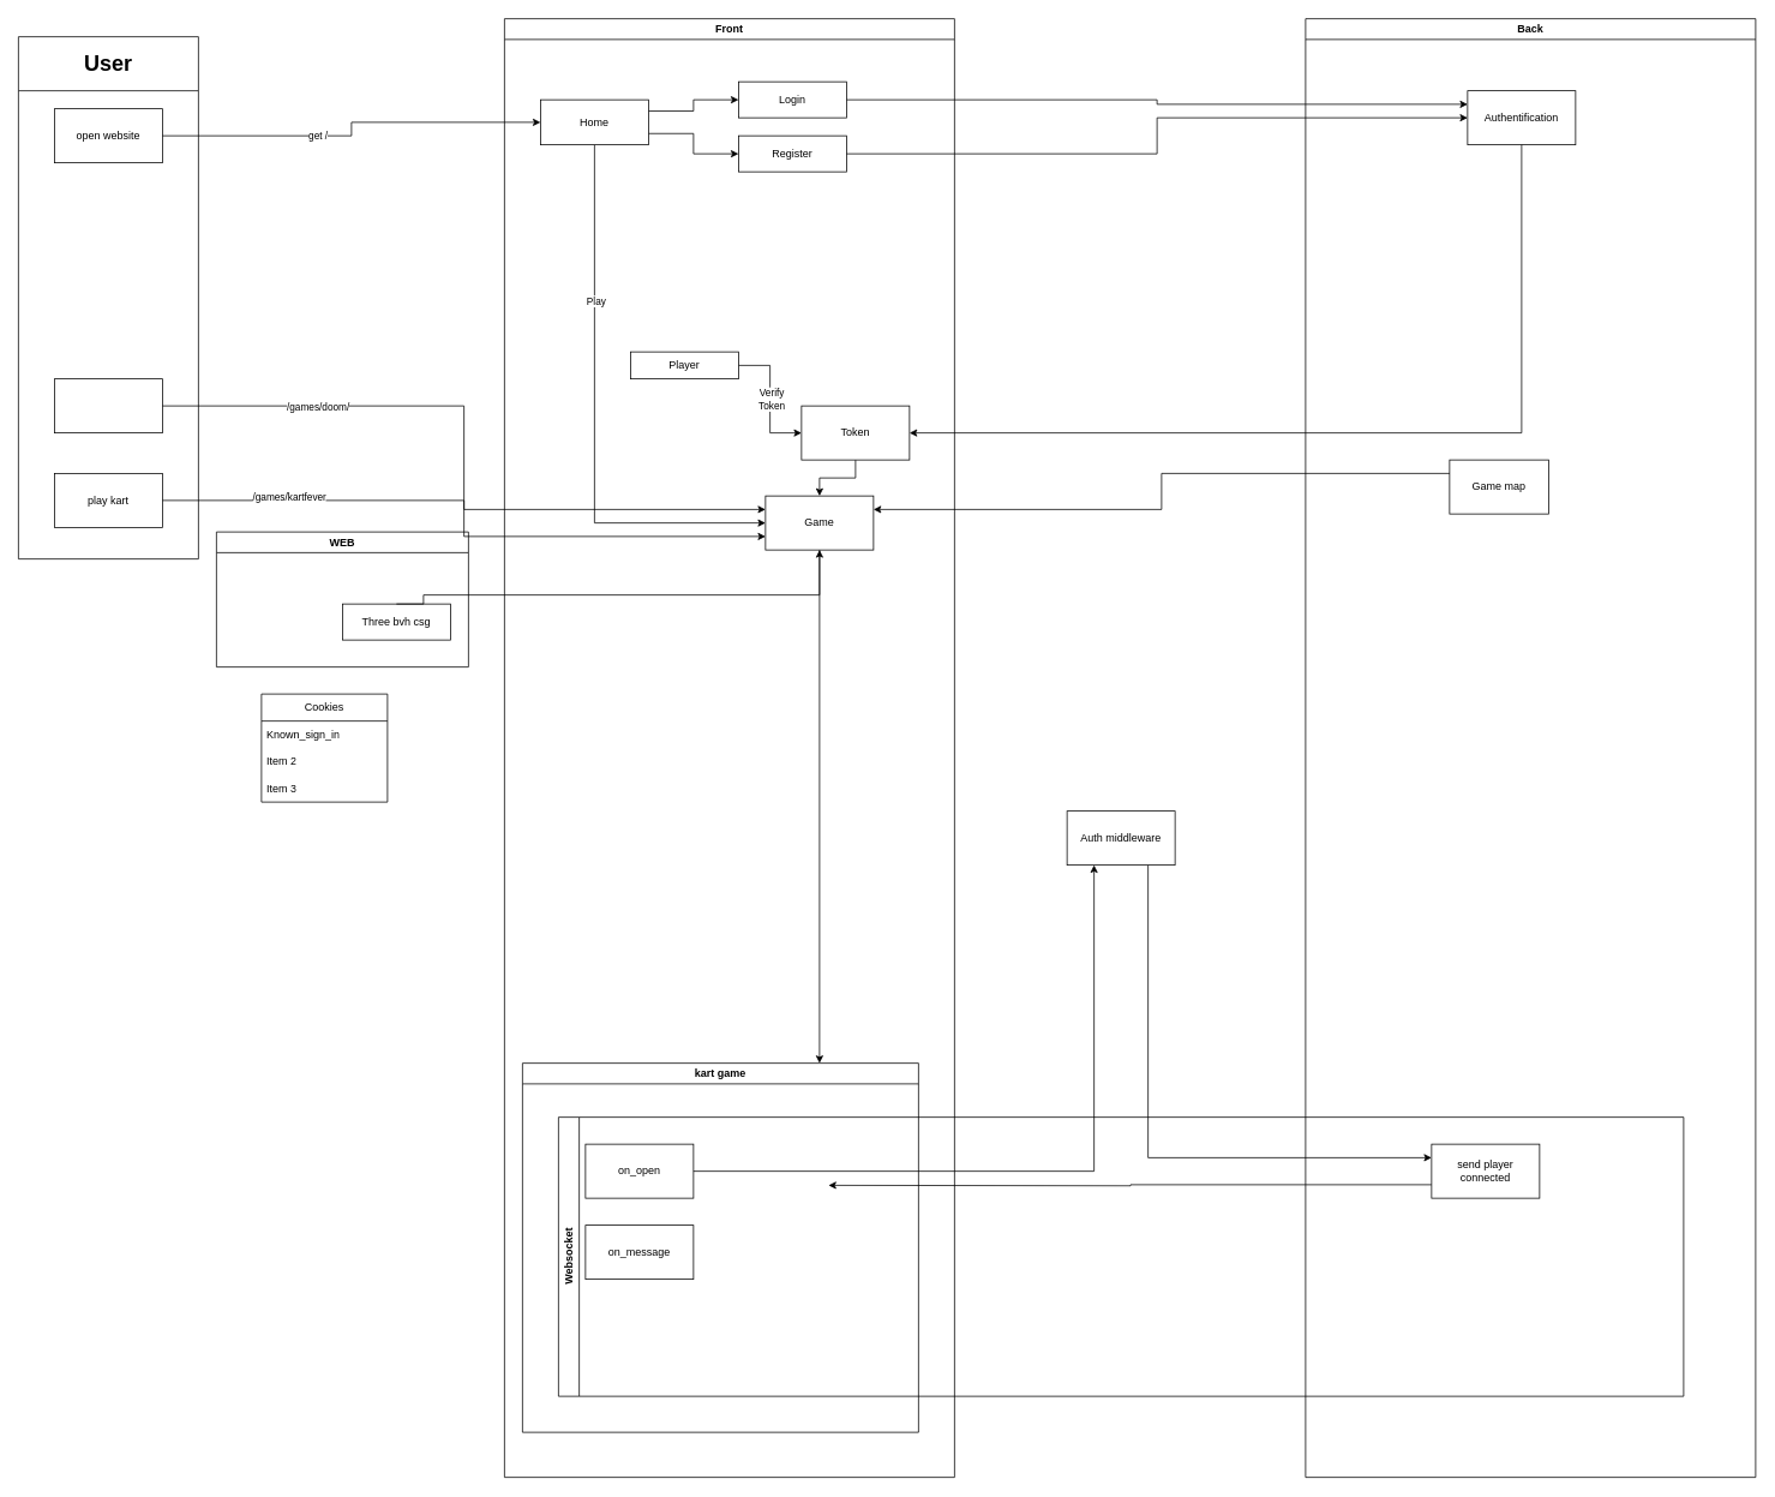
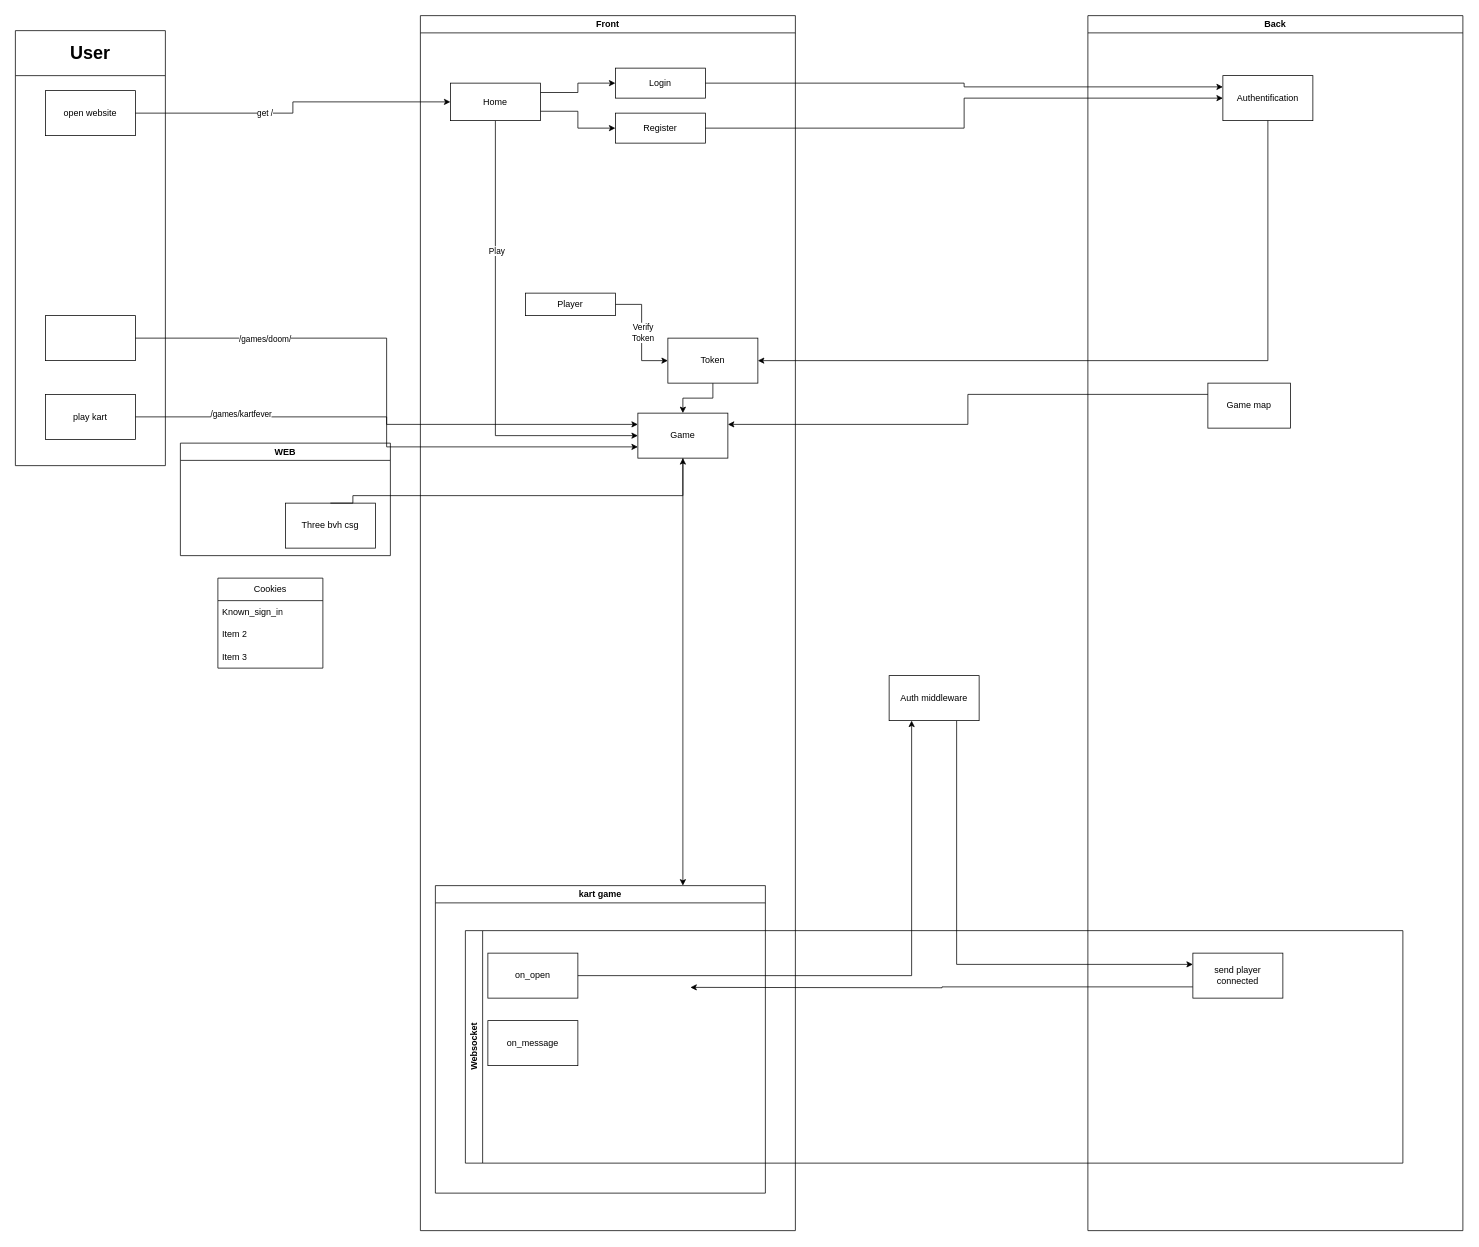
- <mxCell id="21" value="Three bvh csg" style="rounded=0;whiteSpace=wrap;html=1;" parent="20" vertex="1"><mxGeometry x="140" y="80" width="120" height="40" as="geometry" /></mxCell>
+ <mxCell id="21" value="Three bvh csg" style="rounded=0;whiteSpace=wrap;html=1;" parent="20" vertex="1"><mxGeometry x="140" y="80" width="120" height="60" as="geometry" /></mxCell>
